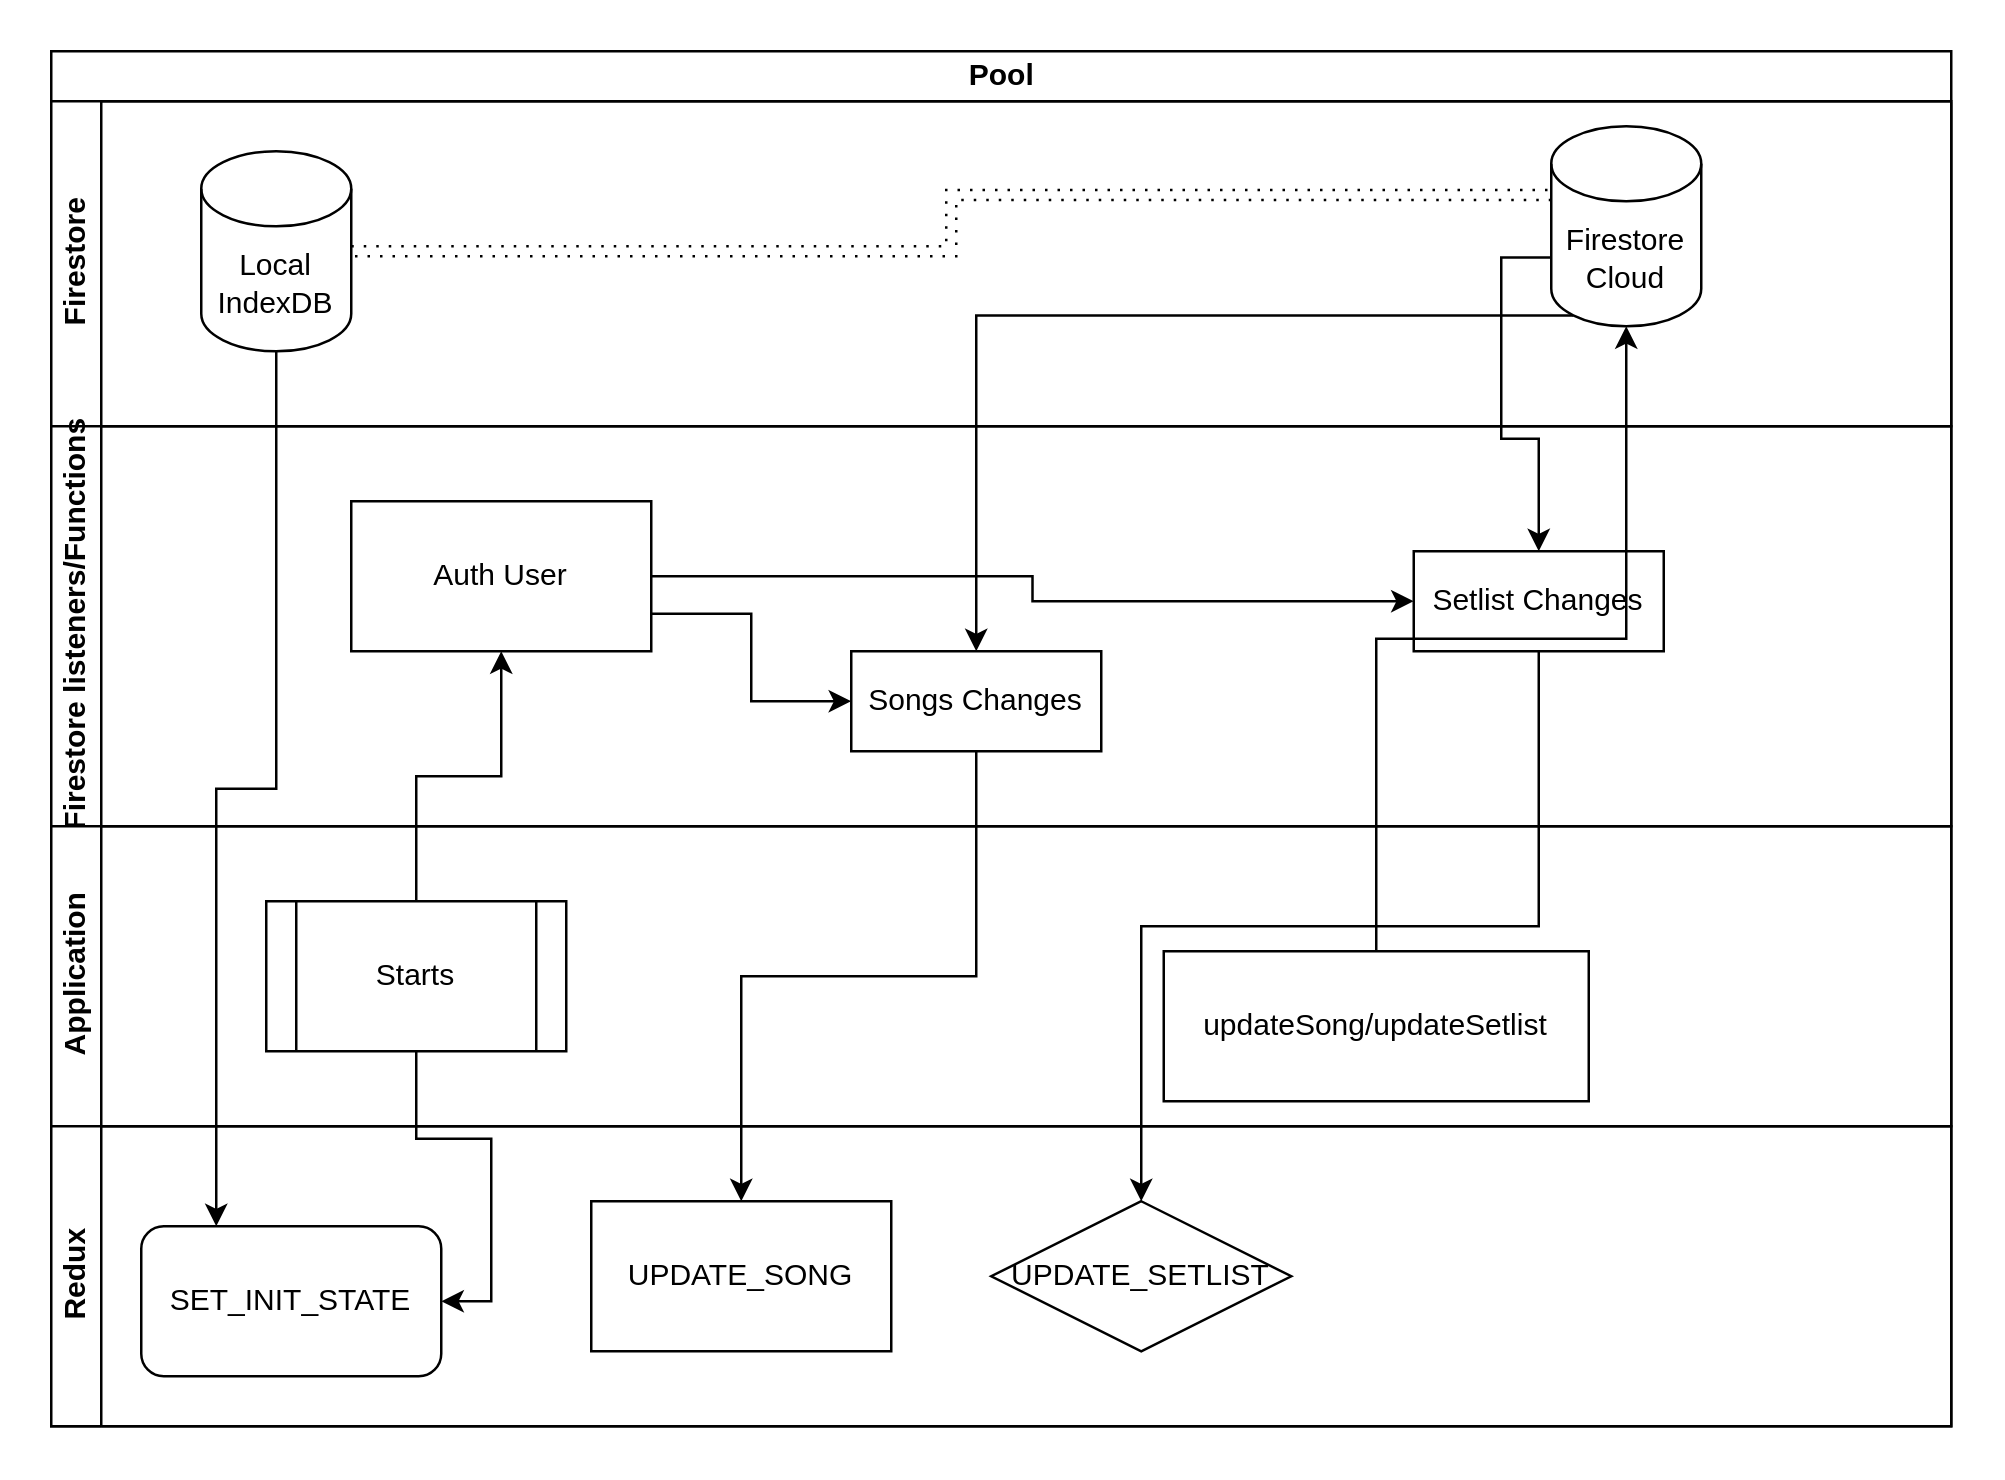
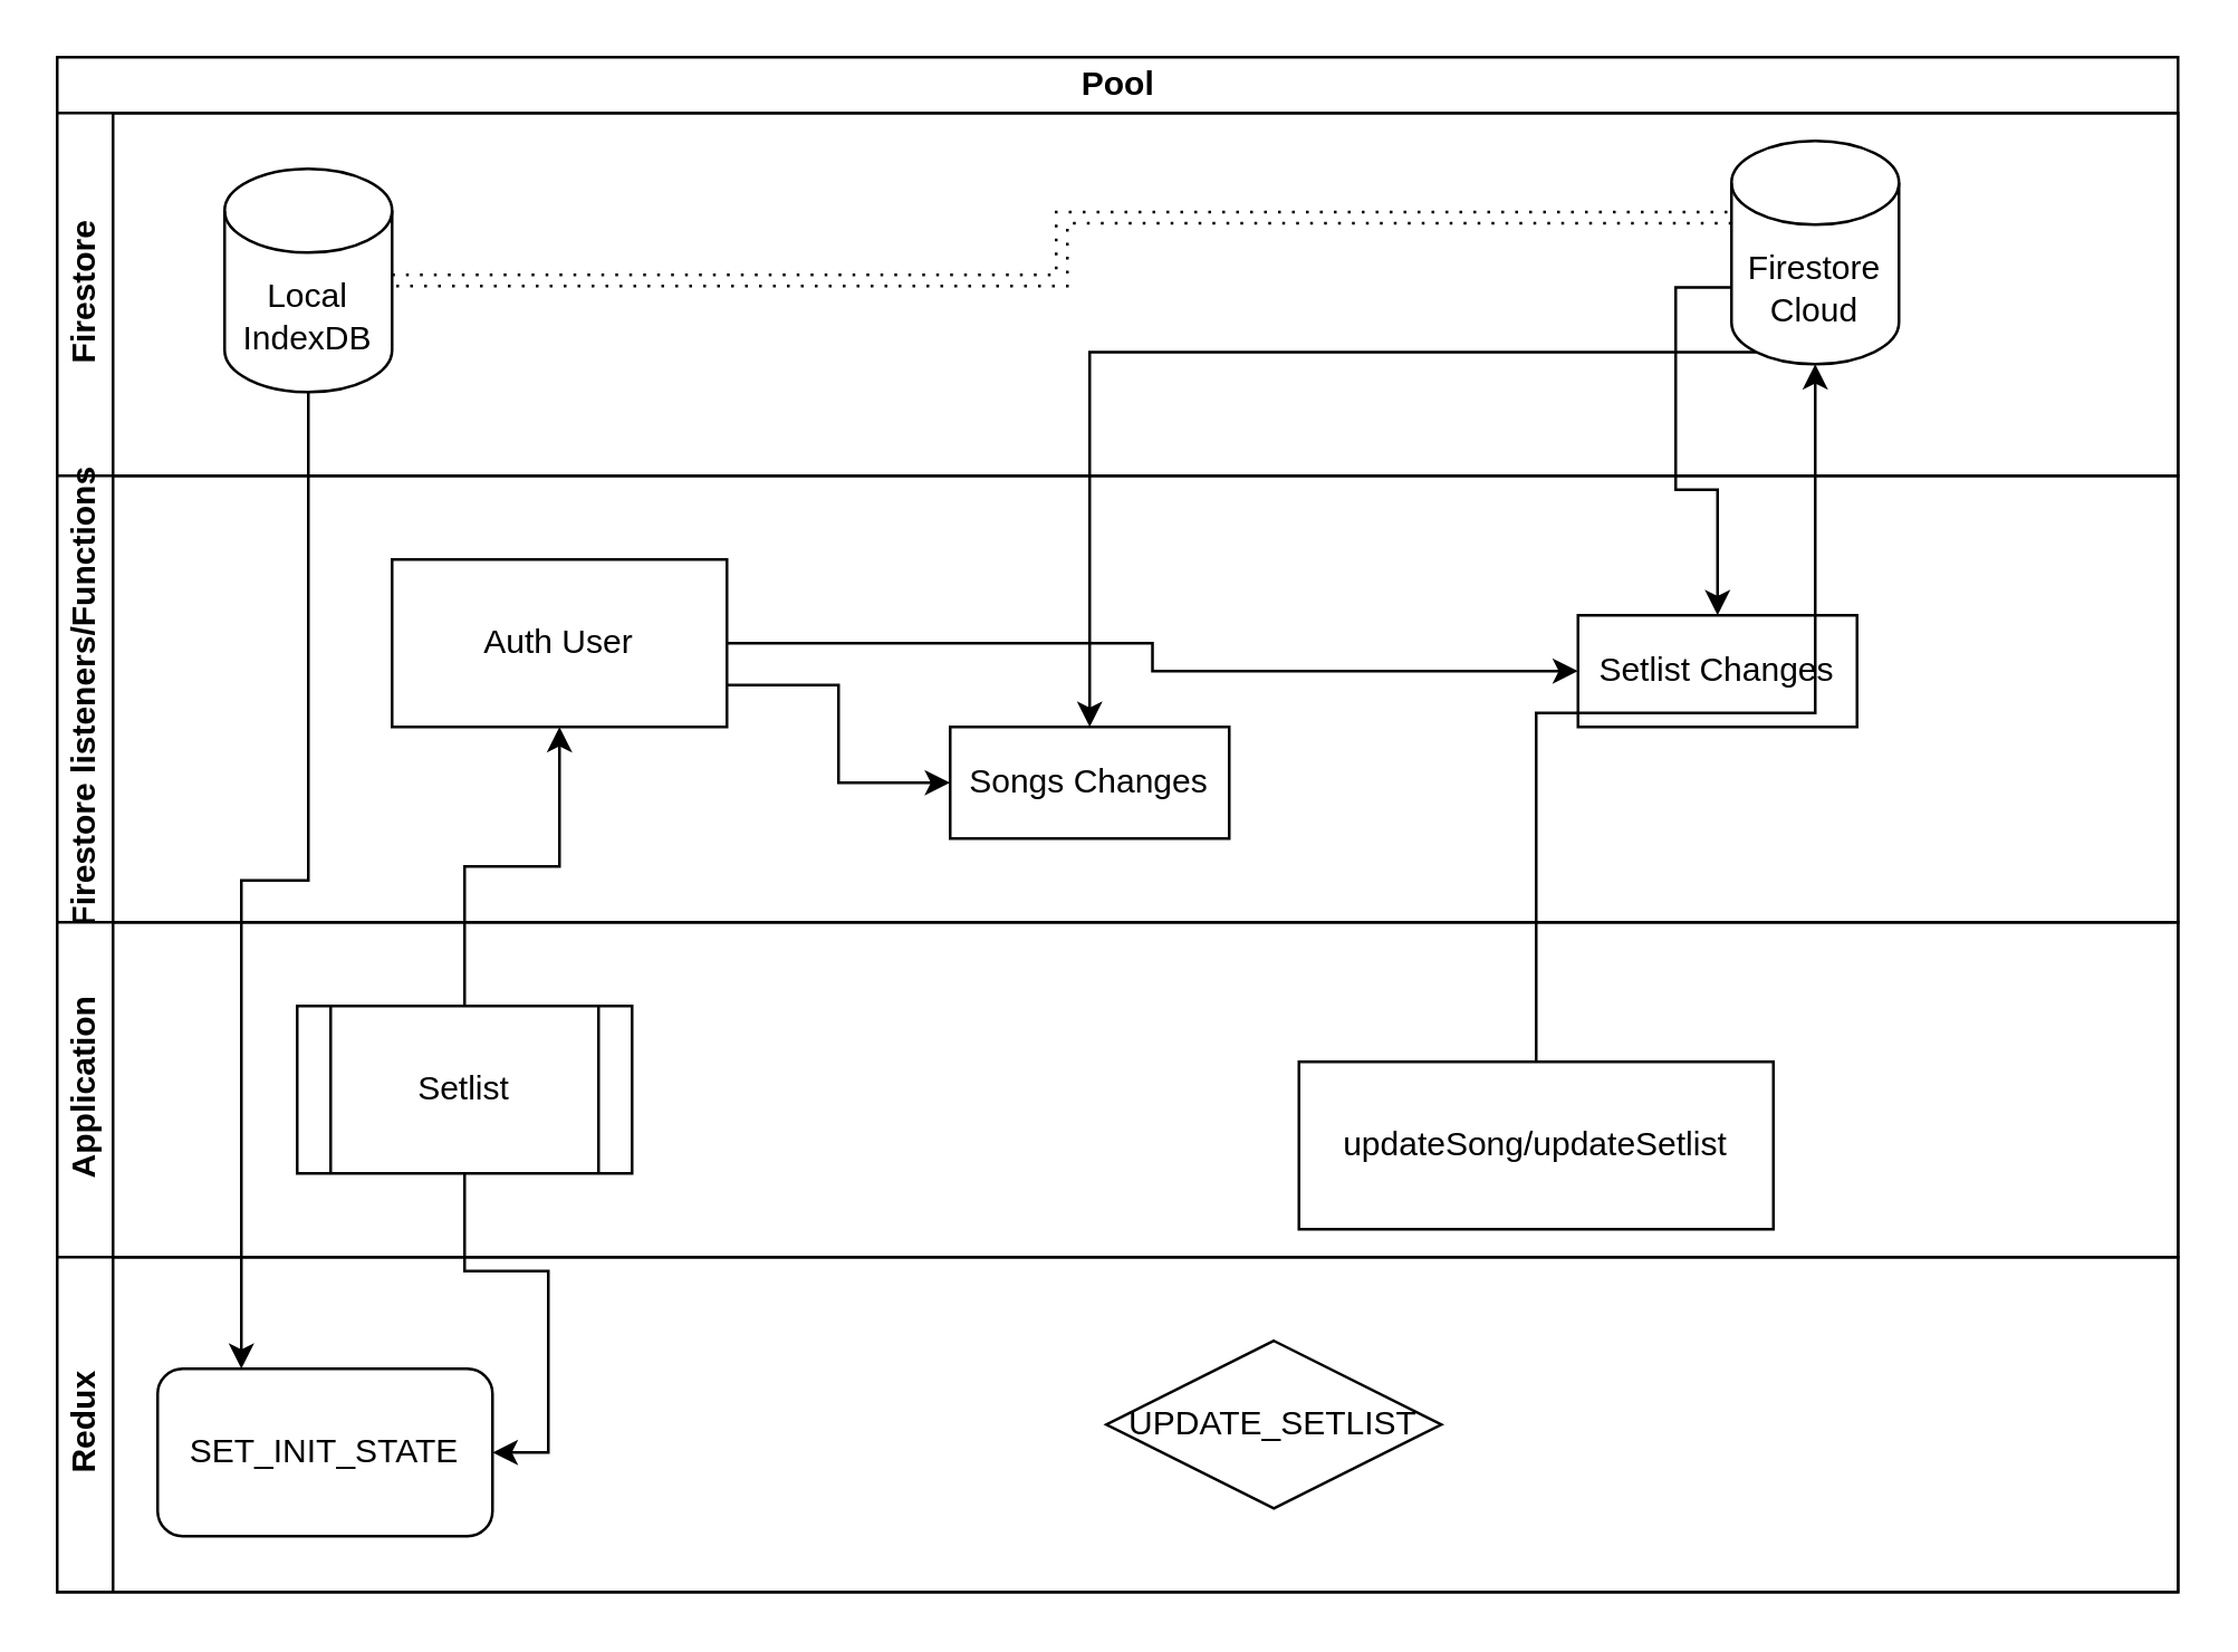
- <mxCell id="24" style="edgeStyle=orthogonalEdgeStyle;rounded=0;orthogonalLoop=1;jettySize=auto;html=1;exitX=0.5;exitY=1;exitDx=0;exitDy=0;" edge="1" parent="2" source="10" target="18"><mxGeometry relative="1" as="geometry" /></mxCell>
- <mxCell id="14" value="Starts" style="shape=process;whiteSpace=wrap;html=1;backgroundOutline=1;" vertex="1" parent="13"><mxGeometry x="86" y="30" width="120" height="60" as="geometry" /></mxCell>
+ <mxCell id="14" value="Setlist" style="shape=process;whiteSpace=wrap;html=1;backgroundOutline=1;" vertex="1" parent="13"><mxGeometry x="86" y="30" width="120" height="60" as="geometry" /></mxCell>
- <mxCell id="23" style="edgeStyle=orthogonalEdgeStyle;rounded=0;orthogonalLoop=1;jettySize=auto;html=1;" edge="1" parent="2" source="12" target="17"><mxGeometry relative="1" as="geometry" /></mxCell>
- <mxCell id="17" value="UPDATE_SONG" style="rounded=0;whiteSpace=wrap;html=1;" vertex="1" parent="16"><mxGeometry x="216" y="30" width="120" height="60" as="geometry" /></mxCell>
